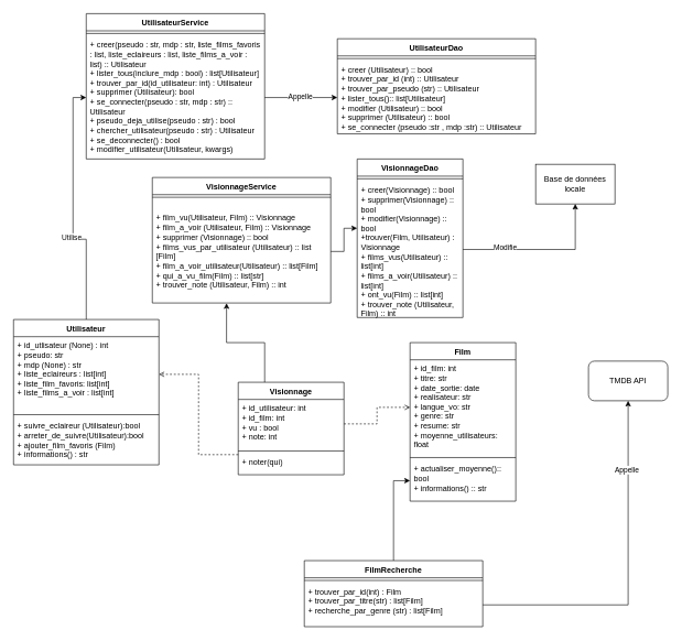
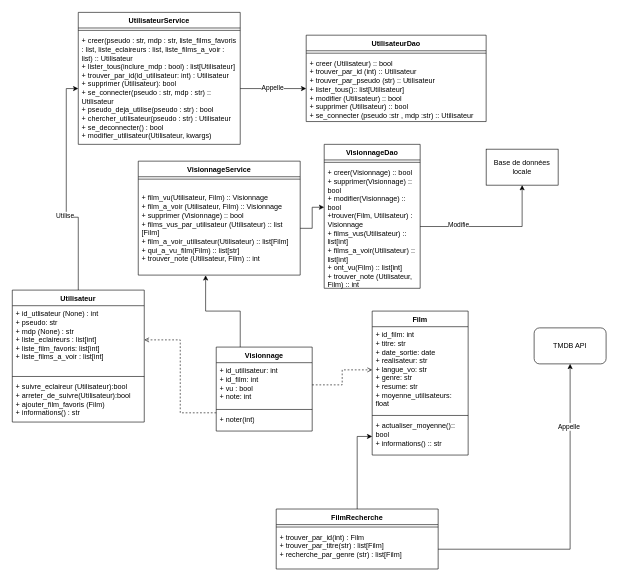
- <mxCell id="15" value="&lt;div&gt;&lt;span style=&quot;background-color: initial;&quot;&gt;+ noter(qui)&lt;/span&gt;&lt;br&gt;&lt;/div&gt;&lt;div&gt;&lt;br&gt;&lt;/div&gt;" style="text;strokeColor=none;fillColor=none;align=left;verticalAlign=top;spacingLeft=4;spacingRight=4;overflow=hidden;rotatable=0;points=[[0,0.5],[1,0.5]];portConstraint=eastwest;whiteSpace=wrap;html=1;" parent="12" vertex="1"><mxGeometry y="108" width="160" height="32" as="geometry" /></mxCell>
+ <mxCell id="15" value="&lt;div&gt;&lt;span style=&quot;background-color: initial;&quot;&gt;+ noter(int)&lt;/span&gt;&lt;br&gt;&lt;/div&gt;&lt;div&gt;&lt;br&gt;&lt;/div&gt;" style="text;strokeColor=none;fillColor=none;align=left;verticalAlign=top;spacingLeft=4;spacingRight=4;overflow=hidden;rotatable=0;points=[[0,0.5],[1,0.5]];portConstraint=eastwest;whiteSpace=wrap;html=1;" parent="12" vertex="1"><mxGeometry y="108" width="160" height="32" as="geometry" /></mxCell>
